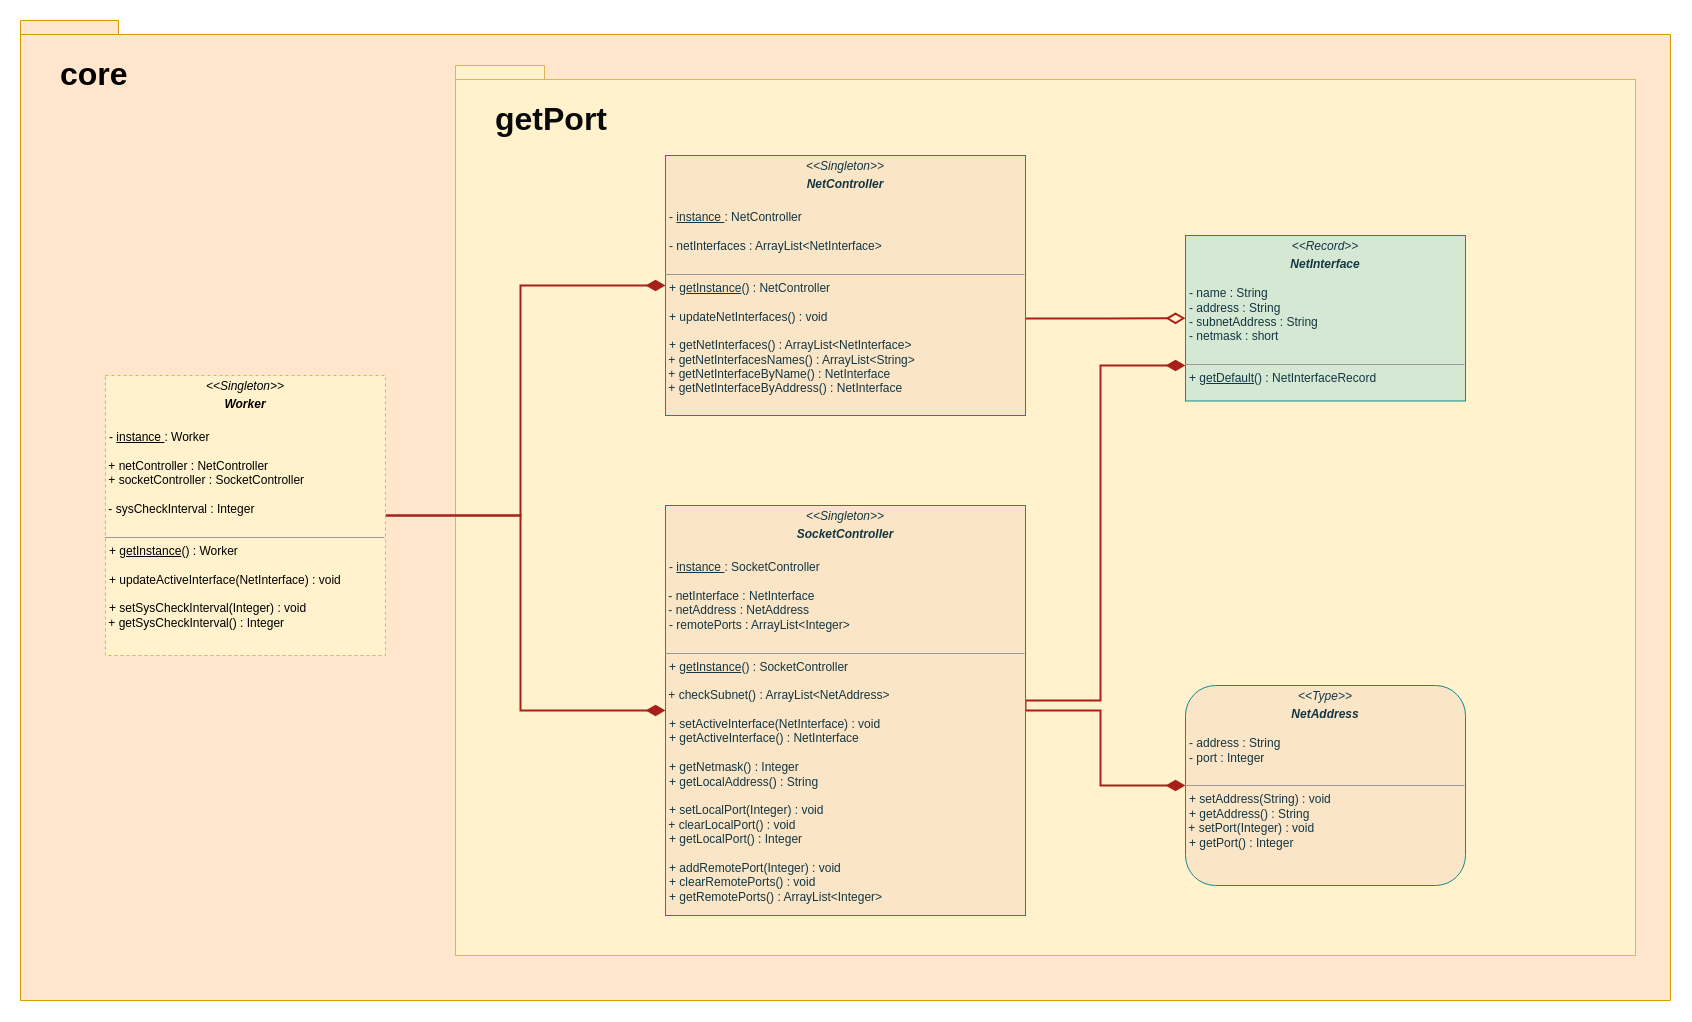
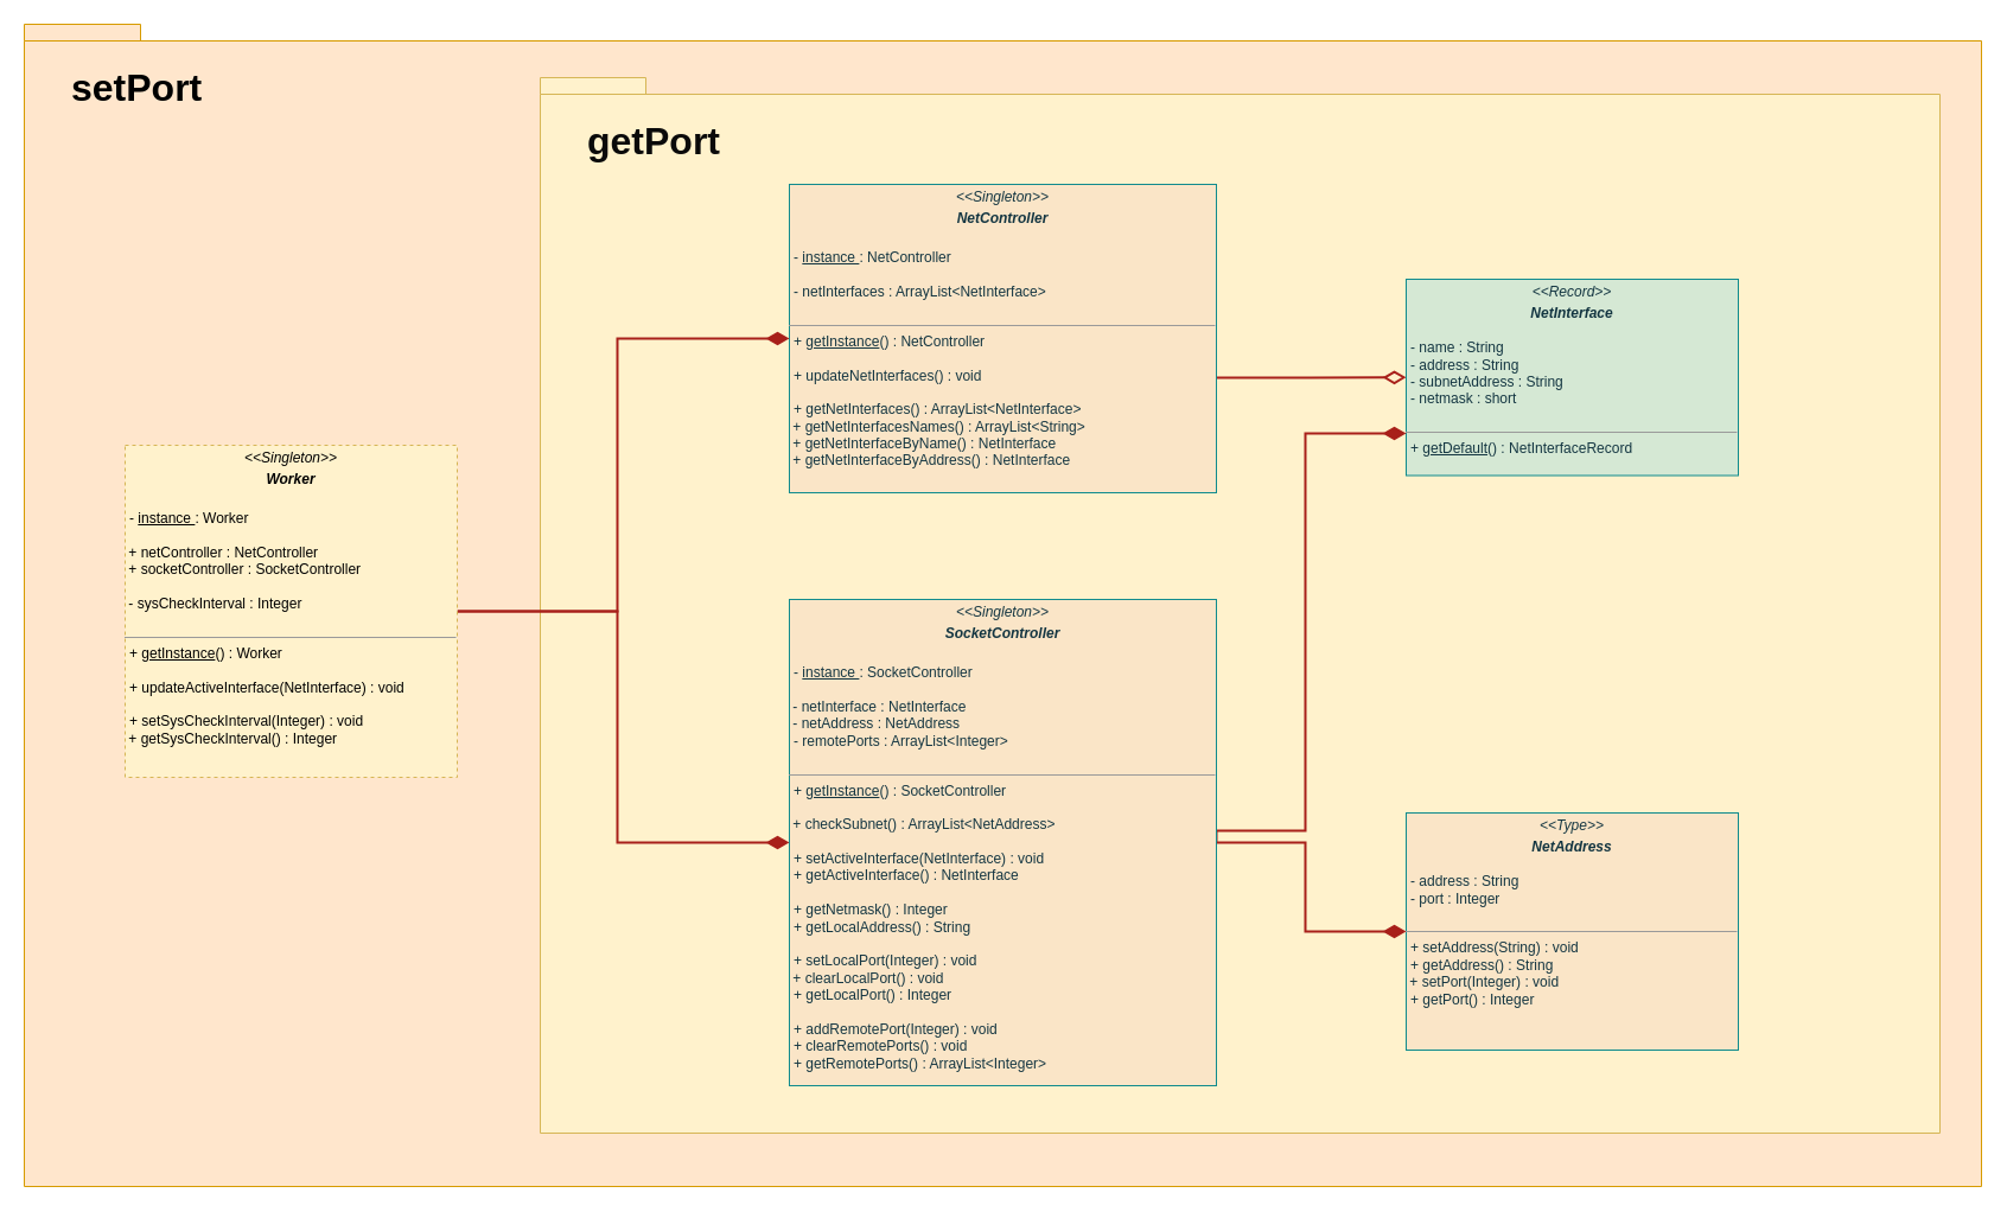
- <mxCell id="2" value="&lt;font color=&quot;#000000&quot;&gt;core&lt;/font&gt;" style="shape=folder;fontStyle=1;spacingTop=10;tabWidth=40;tabHeight=14;tabPosition=left;html=1;whiteSpace=wrap;strokeColor=#d79b00;fillColor=#ffe6cc;verticalAlign=top;align=left;spacingLeft=20;spacing=20;fontSize=32;rounded=0;" parent="1" vertex="1"><mxGeometry x="20" y="20" width="1650" height="980" as="geometry" /></mxCell>
+ <mxCell id="2" value="&lt;font color=&quot;#000000&quot;&gt;setPort&lt;/font&gt;" style="shape=folder;fontStyle=1;spacingTop=10;tabWidth=40;tabHeight=14;tabPosition=left;html=1;whiteSpace=wrap;strokeColor=#d79b00;fillColor=#ffe6cc;verticalAlign=top;align=left;spacingLeft=20;spacing=20;fontSize=32;rounded=0;" parent="1" vertex="1"><mxGeometry x="20" y="20" width="1650" height="980" as="geometry" /></mxCell>
- <mxCell id="13" value="&lt;p style=&quot;margin:0px;margin-top:4px;text-align:center;&quot;&gt;&lt;i&gt;&amp;lt;&amp;lt;Type&amp;gt;&amp;gt;&lt;/i&gt;&lt;br&gt;&lt;/p&gt;&lt;p style=&quot;margin:0px;margin-top:4px;text-align:center;&quot;&gt;&lt;i&gt;&lt;b&gt;NetAddress&lt;/b&gt;&lt;/i&gt;&lt;br&gt;&lt;/p&gt;&lt;p style=&quot;margin:0px;margin-left:4px;&quot;&gt;&lt;br&gt;&lt;/p&gt;&lt;p style=&quot;margin:0px;margin-left:4px;&quot;&gt;- address : String&lt;/p&gt;&lt;p style=&quot;margin:0px;margin-left:4px;&quot;&gt;- port : Integer&lt;/p&gt;&lt;p style=&quot;margin:0px;margin-left:4px;&quot;&gt;&lt;br&gt;&lt;/p&gt;&lt;hr size=&quot;1&quot;&gt;&lt;p style=&quot;margin:0px;margin-left:4px;&quot;&gt;+ setAddress(String) : void&lt;/p&gt;&lt;p style=&quot;margin:0px;margin-left:4px;&quot;&gt;+ getAddress() : String&lt;br&gt;&lt;/p&gt;&amp;nbsp;+ setPort(Integer) : void&lt;p style=&quot;margin:0px;margin-left:4px;&quot;&gt;+ getPort() : Integer&lt;br&gt;&lt;/p&gt;" style="verticalAlign=top;align=left;overflow=fill;fontSize=12;fontFamily=Helvetica;html=1;whiteSpace=wrap;labelBackgroundColor=none;fillColor=#FAE5C7;strokeColor=#0F8B8D;fontColor=#143642;rounded=1;" parent="1" vertex="1"><mxGeometry x="1185" y="685" width="280" height="200" as="geometry" /></mxCell>
+ <mxCell id="13" value="&lt;p style=&quot;margin:0px;margin-top:4px;text-align:center;&quot;&gt;&lt;i&gt;&amp;lt;&amp;lt;Type&amp;gt;&amp;gt;&lt;/i&gt;&lt;br&gt;&lt;/p&gt;&lt;p style=&quot;margin:0px;margin-top:4px;text-align:center;&quot;&gt;&lt;i&gt;&lt;b&gt;NetAddress&lt;/b&gt;&lt;/i&gt;&lt;br&gt;&lt;/p&gt;&lt;p style=&quot;margin:0px;margin-left:4px;&quot;&gt;&lt;br&gt;&lt;/p&gt;&lt;p style=&quot;margin:0px;margin-left:4px;&quot;&gt;- address : String&lt;/p&gt;&lt;p style=&quot;margin:0px;margin-left:4px;&quot;&gt;- port : Integer&lt;/p&gt;&lt;p style=&quot;margin:0px;margin-left:4px;&quot;&gt;&lt;br&gt;&lt;/p&gt;&lt;hr size=&quot;1&quot;&gt;&lt;p style=&quot;margin:0px;margin-left:4px;&quot;&gt;+ setAddress(String) : void&lt;/p&gt;&lt;p style=&quot;margin:0px;margin-left:4px;&quot;&gt;+ getAddress() : String&lt;br&gt;&lt;/p&gt;&amp;nbsp;+ setPort(Integer) : void&lt;p style=&quot;margin:0px;margin-left:4px;&quot;&gt;+ getPort() : Integer&lt;br&gt;&lt;/p&gt;" style="verticalAlign=top;align=left;overflow=fill;fontSize=12;fontFamily=Helvetica;html=1;whiteSpace=wrap;rounded=0;labelBackgroundColor=none;fillColor=#FAE5C7;strokeColor=#0F8B8D;fontColor=#143642;" parent="1" vertex="1"><mxGeometry x="1185" y="685" width="280" height="200" as="geometry" /></mxCell>
